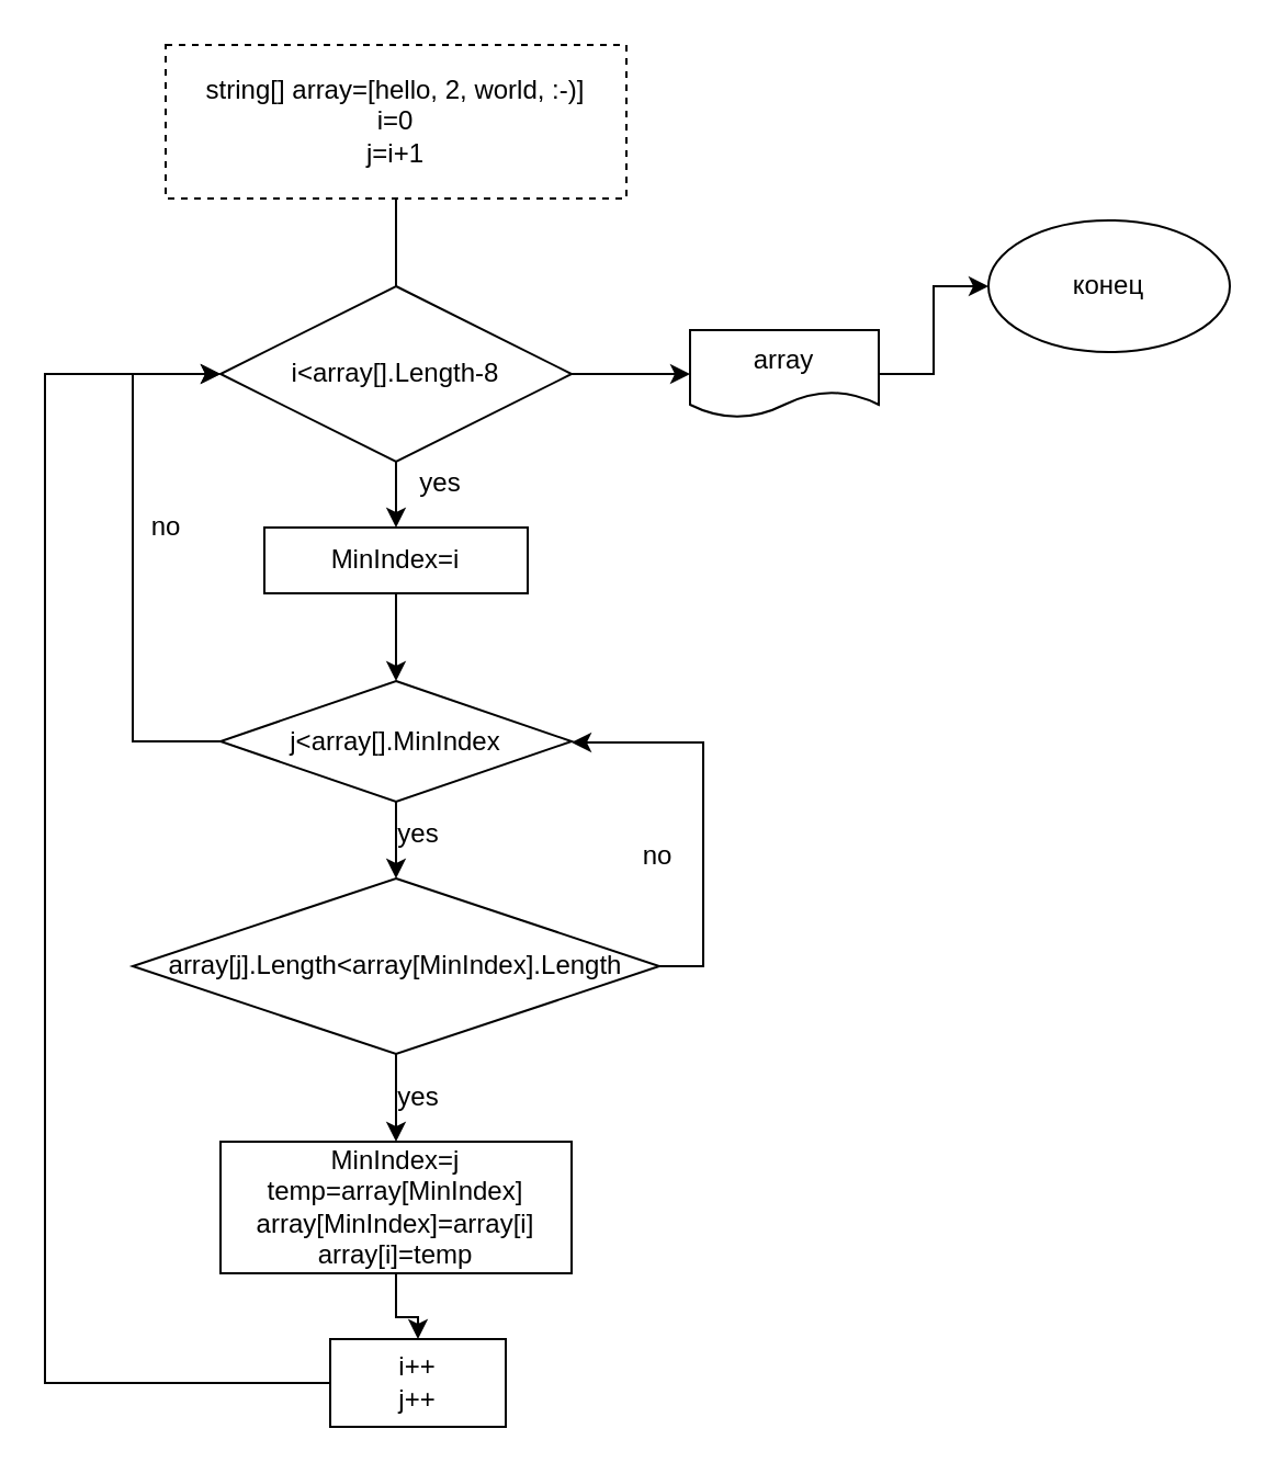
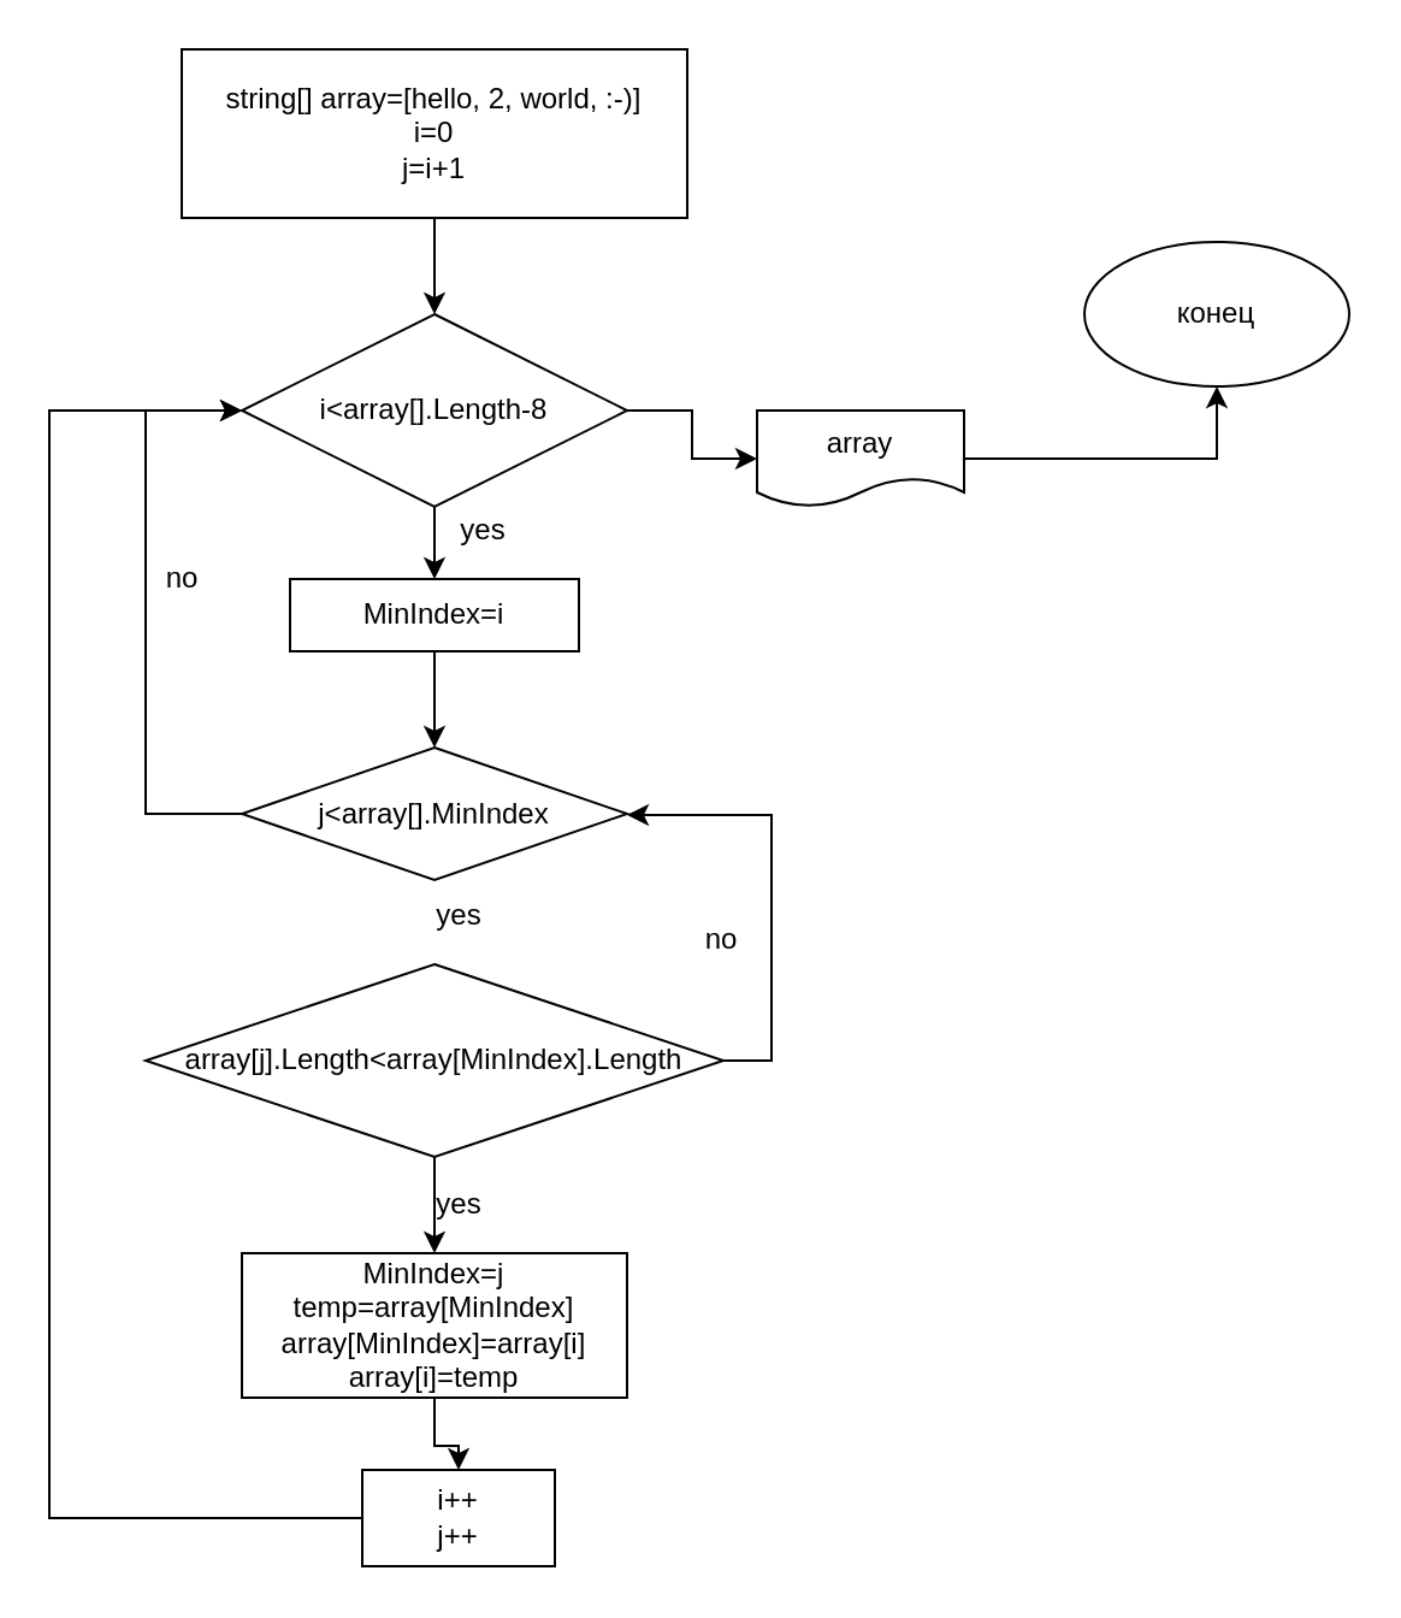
- <mxCell id="3" value="&lt;span&gt;string[] array&lt;/span&gt;=[hello, 2, world, :-)]&lt;br&gt;i=0&lt;br&gt;j=i+1" style="rounded=0;whiteSpace=wrap;html=1;dashed=1;" vertex="1" parent="1"><mxGeometry x="75" y="20" width="210" height="70" as="geometry" /></mxCell>
+ <mxCell id="3" value="&lt;span&gt;string[] array&lt;/span&gt;=[hello, 2, world, :-)]&lt;br&gt;i=0&lt;br&gt;j=i+1" style="rounded=0;whiteSpace=wrap;html=1;" vertex="1" parent="1"><mxGeometry x="75" y="20" width="210" height="70" as="geometry" /></mxCell>
- <mxCell id="2" value="" style="edgeStyle=orthogonalEdgeStyle;rounded=0;orthogonalLoop=1;jettySize=auto;html=1;endArrow=none;" edge="1" parent="1" source="3" target="6"><mxGeometry relative="1" as="geometry" /></mxCell>
+ <mxCell id="2" value="" style="edgeStyle=orthogonalEdgeStyle;rounded=0;orthogonalLoop=1;jettySize=auto;html=1;" edge="1" parent="1" source="3" target="6"><mxGeometry relative="1" as="geometry" /></mxCell>
- <mxCell id="25" value="array" style="shape=document;whiteSpace=wrap;html=1;boundedLbl=1;" vertex="1" parent="1"><mxGeometry x="314" y="150" width="86" height="40" as="geometry" /></mxCell>
+ <mxCell id="25" value="array" style="shape=document;whiteSpace=wrap;html=1;boundedLbl=1;" vertex="1" parent="1"><mxGeometry x="314" y="170" width="86" height="40" as="geometry" /></mxCell>
- <mxCell id="9" value="" style="edgeStyle=orthogonalEdgeStyle;rounded=0;orthogonalLoop=1;jettySize=auto;html=1;" edge="1" parent="1" source="11" target="14"><mxGeometry relative="1" as="geometry" /></mxCell>
